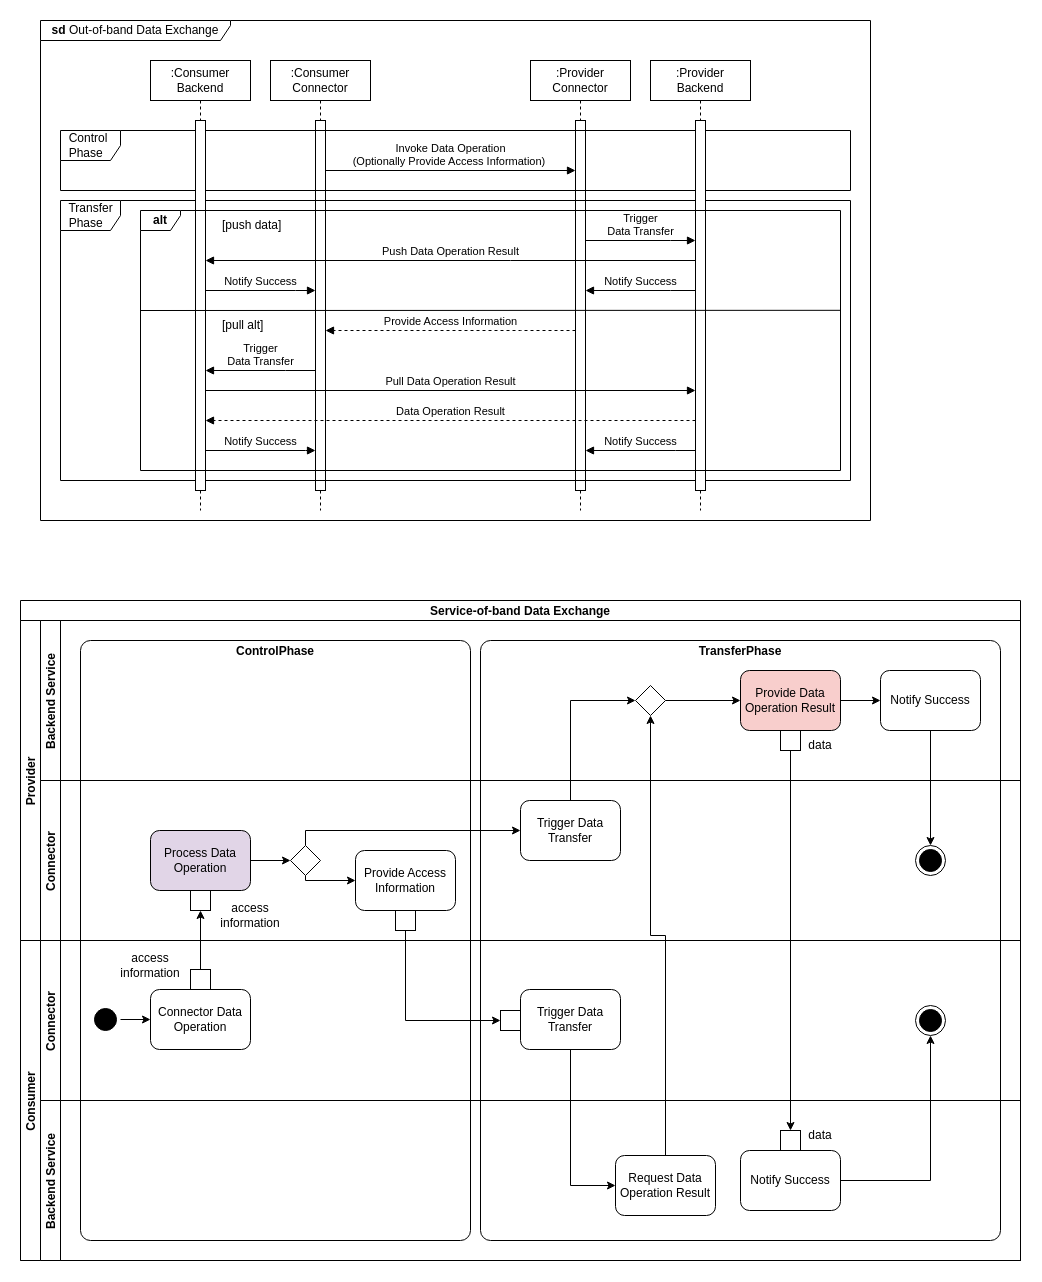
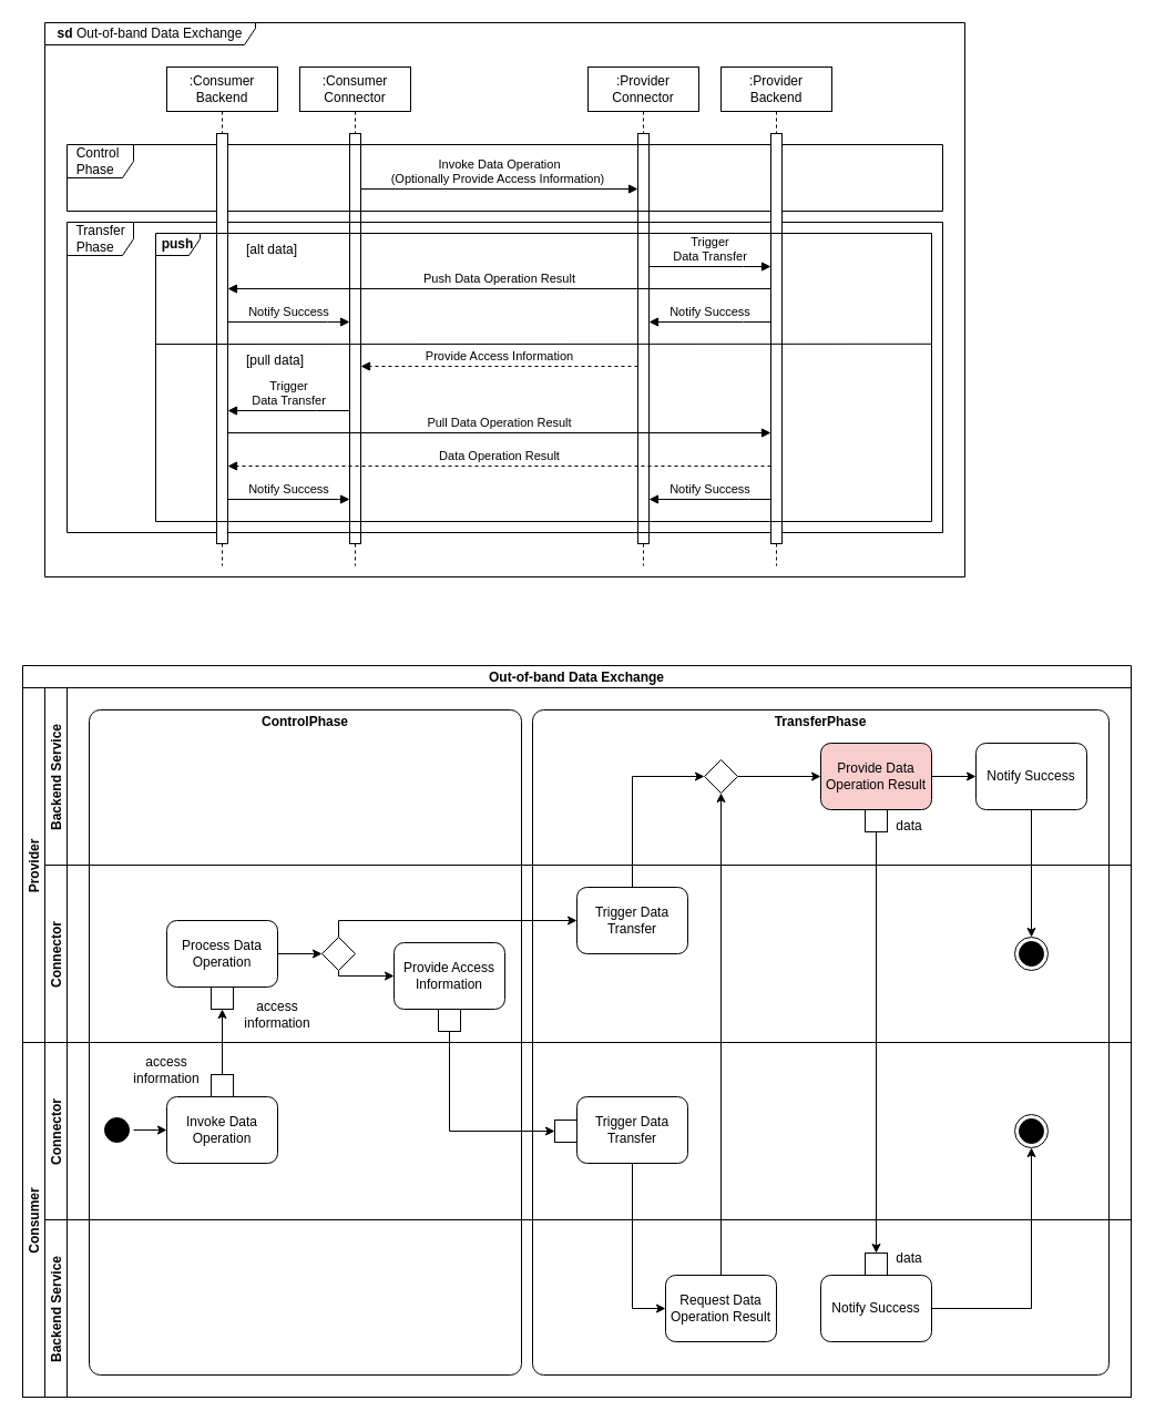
- <mxCell id="14" value="&lt;div style=&quot;text-align: left&quot;&gt;&lt;span&gt;&lt;b&gt;alt&lt;/b&gt;&lt;/span&gt;&lt;/div&gt;" style="shape=umlFrame;whiteSpace=wrap;html=1;width=40;height=20;" parent="1" vertex="1"><mxGeometry x="140" y="210" width="700" height="260" as="geometry" /></mxCell>
+ <mxCell id="14" value="&lt;div style=&quot;text-align: left&quot;&gt;&lt;span&gt;&lt;b&gt;push&lt;/b&gt;&lt;/span&gt;&lt;/div&gt;" style="shape=umlFrame;whiteSpace=wrap;html=1;width=40;height=20;" parent="1" vertex="1"><mxGeometry x="140" y="210" width="700" height="260" as="geometry" /></mxCell>
- <mxCell id="15" value="[push data]" style="text;html=1;strokeColor=none;fillColor=none;align=left;verticalAlign=middle;whiteSpace=wrap;rounded=0;" parent="1" vertex="1"><mxGeometry x="220" y="210" width="70" height="30" as="geometry" /></mxCell>
+ <mxCell id="15" value="[alt data]" style="text;html=1;strokeColor=none;fillColor=none;align=left;verticalAlign=middle;whiteSpace=wrap;rounded=0;" parent="1" vertex="1"><mxGeometry x="220" y="210" width="70" height="30" as="geometry" /></mxCell>
- <mxCell id="16" value="[pull alt]" style="text;html=1;strokeColor=none;fillColor=none;align=left;verticalAlign=middle;whiteSpace=wrap;rounded=0;" parent="1" vertex="1"><mxGeometry x="220" y="310" width="70" height="30" as="geometry" /></mxCell>
+ <mxCell id="16" value="[pull data]" style="text;html=1;strokeColor=none;fillColor=none;align=left;verticalAlign=middle;whiteSpace=wrap;rounded=0;" parent="1" vertex="1"><mxGeometry x="220" y="310" width="70" height="30" as="geometry" /></mxCell>
- <mxCell id="28" value="Service-of-band Data Exchange" style="swimlane;childLayout=stackLayout;resizeParent=1;resizeParentMax=0;horizontal=1;startSize=20;horizontalStack=0;fontStyle=1" parent="1" vertex="1"><mxGeometry x="20" y="600" width="1000" height="660" as="geometry" /></mxCell>
+ <mxCell id="28" value="Out-of-band Data Exchange" style="swimlane;childLayout=stackLayout;resizeParent=1;resizeParentMax=0;horizontal=1;startSize=20;horizontalStack=0;fontStyle=1" parent="1" vertex="1"><mxGeometry x="20" y="600" width="1000" height="660" as="geometry" /></mxCell>
- <mxCell id="32" value="Process Data Operation" style="rounded=1;whiteSpace=wrap;html=1;strokeColor=default;fillColor=#e1d5e7;" parent="30" vertex="1"><mxGeometry x="110" y="50" width="100" height="60" as="geometry" /></mxCell>
+ <mxCell id="32" value="Process Data Operation" style="rounded=1;whiteSpace=wrap;html=1;strokeColor=default;" parent="30" vertex="1"><mxGeometry x="110" y="50" width="100" height="60" as="geometry" /></mxCell>
- <mxCell id="59" value="Connector Data Operation" style="rounded=1;whiteSpace=wrap;html=1;strokeColor=default;" parent="57" vertex="1"><mxGeometry x="110" y="49" width="100" height="60" as="geometry" /></mxCell>
+ <mxCell id="59" value="Invoke Data Operation" style="rounded=1;whiteSpace=wrap;html=1;strokeColor=default;" parent="57" vertex="1"><mxGeometry x="110" y="49" width="100" height="60" as="geometry" /></mxCell>
- <mxCell id="68" value="Request Data Operation Result" style="rounded=1;whiteSpace=wrap;html=1;strokeColor=default;" parent="65" vertex="1"><mxGeometry x="575" y="55" width="100" height="60" as="geometry" /></mxCell>
+ <mxCell id="68" value="Request Data Operation Result" style="rounded=1;whiteSpace=wrap;html=1;strokeColor=default;" parent="65" vertex="1"><mxGeometry x="560" y="50" width="100" height="60" as="geometry" /></mxCell>
